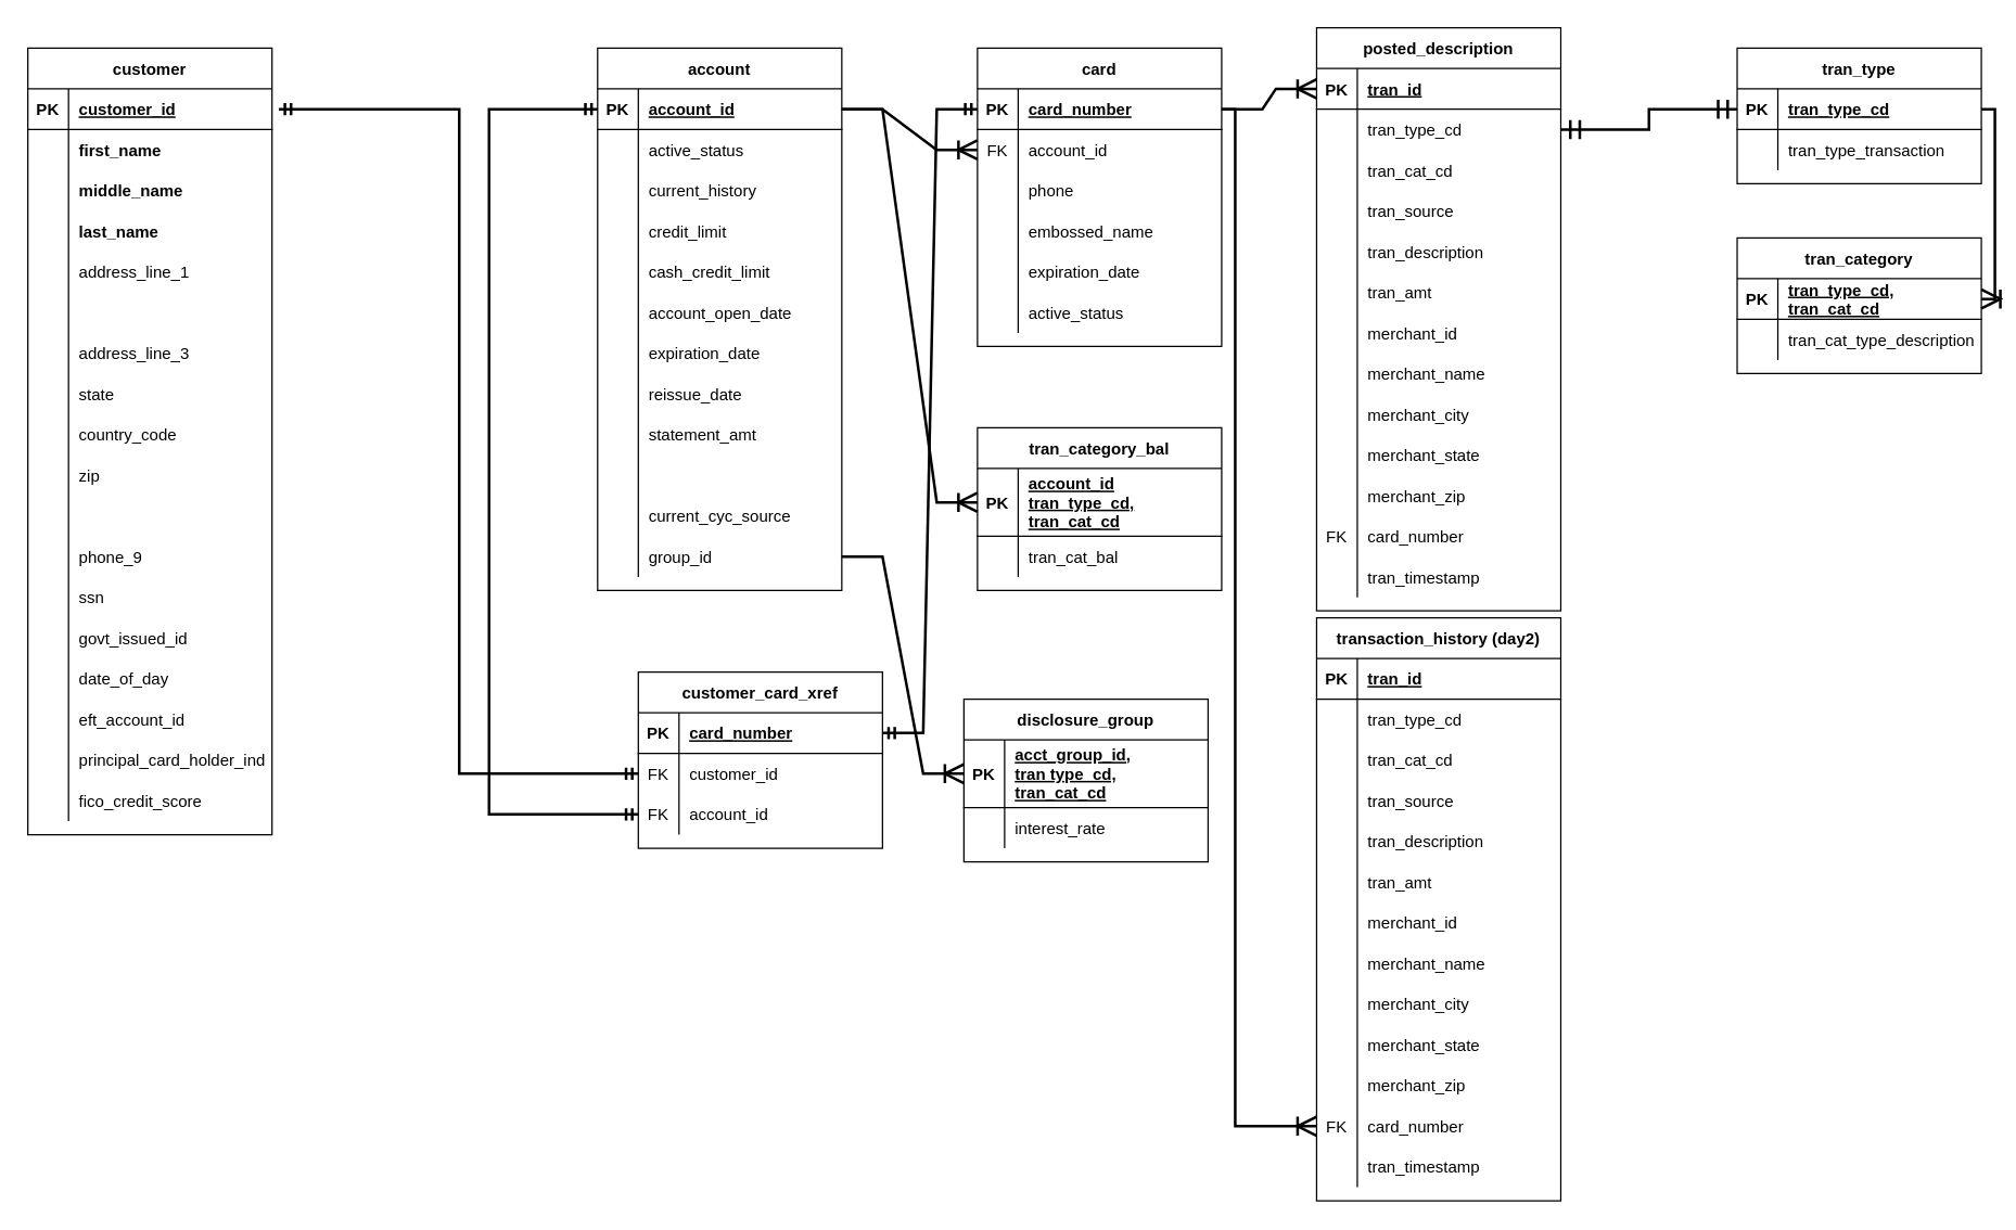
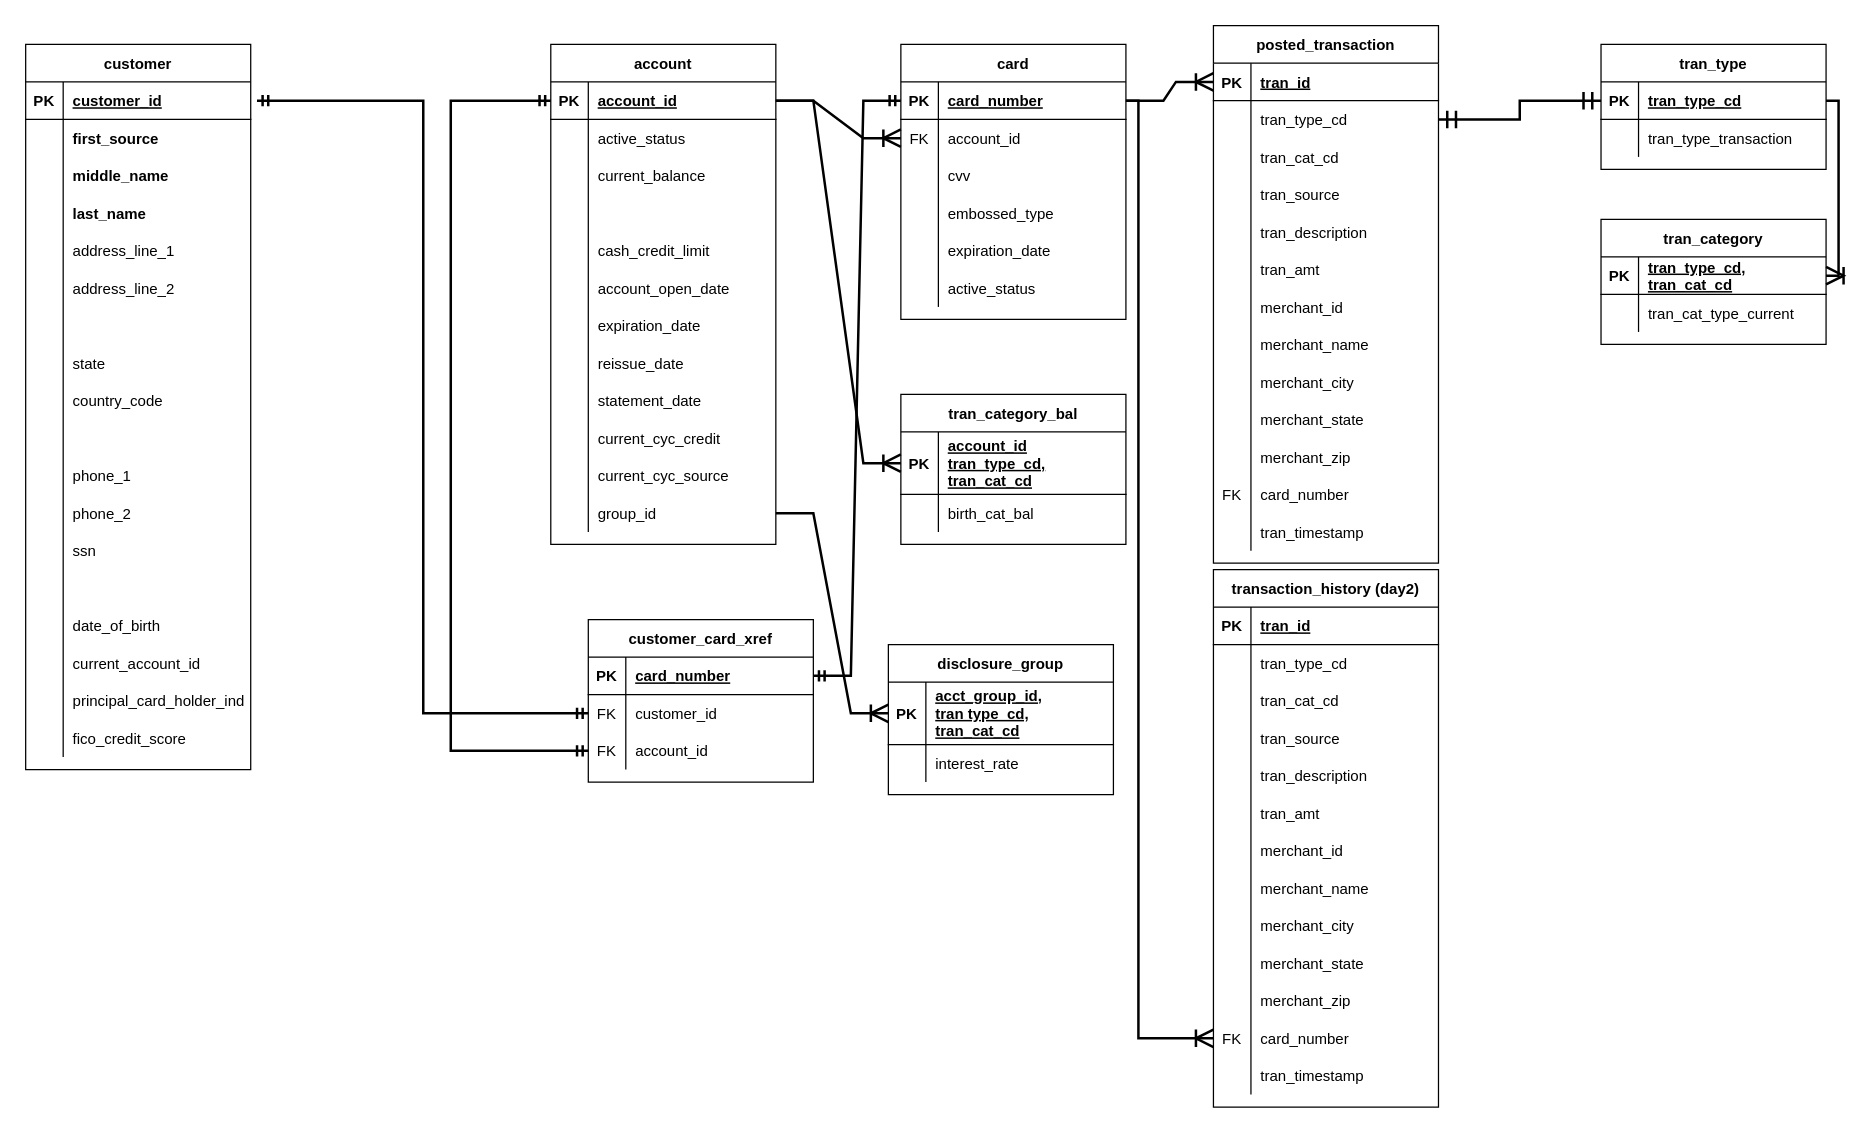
- <mxCell id="201" value="posted_description" style="shape=table;startSize=30;container=1;collapsible=1;childLayout=tableLayout;fixedRows=1;rowLines=0;fontStyle=1;align=center;resizeLast=1;" vertex="1" parent="1"><mxGeometry x="970" y="20" width="180" height="430" as="geometry" /></mxCell>
+ <mxCell id="201" value="posted_transaction" style="shape=table;startSize=30;container=1;collapsible=1;childLayout=tableLayout;fixedRows=1;rowLines=0;fontStyle=1;align=center;resizeLast=1;" vertex="1" parent="1"><mxGeometry x="970" y="20" width="180" height="430" as="geometry" /></mxCell>
- <mxCell id="27" value="first_name" style="shape=partialRectangle;connectable=0;fillColor=none;top=0;left=0;bottom=0;right=0;align=left;spacingLeft=6;overflow=hidden;fontStyle=1" parent="25" vertex="1"><mxGeometry x="30" width="150" height="30" as="geometry"><mxRectangle width="150" height="30" as="alternateBounds" /></mxGeometry></mxCell>
+ <mxCell id="27" value="first_source" style="shape=partialRectangle;connectable=0;fillColor=none;top=0;left=0;bottom=0;right=0;align=left;spacingLeft=6;overflow=hidden;fontStyle=1" parent="25" vertex="1"><mxGeometry x="30" width="150" height="30" as="geometry"><mxRectangle width="150" height="30" as="alternateBounds" /></mxGeometry></mxCell>
- <mxCell id="85" value="current_history" style="shape=partialRectangle;connectable=0;fillColor=none;top=0;left=0;bottom=0;right=0;align=left;spacingLeft=6;overflow=hidden;" parent="83" vertex="1"><mxGeometry x="30" width="150" height="30" as="geometry"><mxRectangle width="150" height="30" as="alternateBounds" /></mxGeometry></mxCell>
+ <mxCell id="85" value="current_balance" style="shape=partialRectangle;connectable=0;fillColor=none;top=0;left=0;bottom=0;right=0;align=left;spacingLeft=6;overflow=hidden;" parent="83" vertex="1"><mxGeometry x="30" width="150" height="30" as="geometry"><mxRectangle width="150" height="30" as="alternateBounds" /></mxGeometry></mxCell>
- <mxCell id="11" value="phone" style="shape=partialRectangle;connectable=0;fillColor=none;top=0;left=0;bottom=0;right=0;align=left;spacingLeft=6;overflow=hidden;" parent="9" vertex="1"><mxGeometry x="30" width="150" height="30" as="geometry"><mxRectangle width="150" height="30" as="alternateBounds" /></mxGeometry></mxCell>
+ <mxCell id="11" value="cvv" style="shape=partialRectangle;connectable=0;fillColor=none;top=0;left=0;bottom=0;right=0;align=left;spacingLeft=6;overflow=hidden;" parent="9" vertex="1"><mxGeometry x="30" width="150" height="30" as="geometry"><mxRectangle width="150" height="30" as="alternateBounds" /></mxGeometry></mxCell>
- <mxCell id="88" value="credit_limit" style="shape=partialRectangle;connectable=0;fillColor=none;top=0;left=0;bottom=0;right=0;align=left;spacingLeft=6;overflow=hidden;" parent="86" vertex="1"><mxGeometry x="30" width="150" height="30" as="geometry"><mxRectangle width="150" height="30" as="alternateBounds" /></mxGeometry></mxCell>
- <mxCell id="14" value="embossed_name" style="shape=partialRectangle;connectable=0;fillColor=none;top=0;left=0;bottom=0;right=0;align=left;spacingLeft=6;overflow=hidden;" parent="12" vertex="1"><mxGeometry x="30" width="150" height="30" as="geometry"><mxRectangle width="150" height="30" as="alternateBounds" /></mxGeometry></mxCell>
+ <mxCell id="14" value="embossed_type" style="shape=partialRectangle;connectable=0;fillColor=none;top=0;left=0;bottom=0;right=0;align=left;spacingLeft=6;overflow=hidden;" parent="12" vertex="1"><mxGeometry x="30" width="150" height="30" as="geometry"><mxRectangle width="150" height="30" as="alternateBounds" /></mxGeometry></mxCell>
+ <mxCell id="39" value="address_line_2" style="shape=partialRectangle;connectable=0;fillColor=none;top=0;left=0;bottom=0;right=0;align=left;spacingLeft=6;overflow=hidden;" parent="37" vertex="1"><mxGeometry x="30" width="150" height="30" as="geometry"><mxRectangle width="150" height="30" as="alternateBounds" /></mxGeometry></mxCell>
- <mxCell id="128" value="tran_cat_type_description" style="shape=partialRectangle;connectable=0;fillColor=none;top=0;left=0;bottom=0;right=0;align=left;spacingLeft=6;overflow=hidden;" parent="126" vertex="1"><mxGeometry x="30" width="150" height="30" as="geometry"><mxRectangle width="150" height="30" as="alternateBounds" /></mxGeometry></mxCell>
+ <mxCell id="128" value="tran_cat_type_current" style="shape=partialRectangle;connectable=0;fillColor=none;top=0;left=0;bottom=0;right=0;align=left;spacingLeft=6;overflow=hidden;" parent="126" vertex="1"><mxGeometry x="30" width="150" height="30" as="geometry"><mxRectangle width="150" height="30" as="alternateBounds" /></mxGeometry></mxCell>
- <mxCell id="42" value="address_line_3" style="shape=partialRectangle;connectable=0;fillColor=none;top=0;left=0;bottom=0;right=0;align=left;spacingLeft=6;overflow=hidden;" parent="40" vertex="1"><mxGeometry x="30" width="150" height="30" as="geometry"><mxRectangle width="150" height="30" as="alternateBounds" /></mxGeometry></mxCell>
- <mxCell id="103" value="statement_amt" style="shape=partialRectangle;connectable=0;fillColor=none;top=0;left=0;bottom=0;right=0;align=left;spacingLeft=6;overflow=hidden;" parent="101" vertex="1"><mxGeometry x="30" width="150" height="30" as="geometry"><mxRectangle width="150" height="30" as="alternateBounds" /></mxGeometry></mxCell>
+ <mxCell id="103" value="statement_date" style="shape=partialRectangle;connectable=0;fillColor=none;top=0;left=0;bottom=0;right=0;align=left;spacingLeft=6;overflow=hidden;" parent="101" vertex="1"><mxGeometry x="30" width="150" height="30" as="geometry"><mxRectangle width="150" height="30" as="alternateBounds" /></mxGeometry></mxCell>
- <mxCell id="51" value="zip" style="shape=partialRectangle;connectable=0;fillColor=none;top=0;left=0;bottom=0;right=0;align=left;spacingLeft=6;overflow=hidden;" parent="49" vertex="1"><mxGeometry x="30" width="150" height="30" as="geometry"><mxRectangle width="150" height="30" as="alternateBounds" /></mxGeometry></mxCell>
+ <mxCell id="106" value="current_cyc_credit" style="shape=partialRectangle;connectable=0;fillColor=none;top=0;left=0;bottom=0;right=0;align=left;spacingLeft=6;overflow=hidden;" parent="104" vertex="1"><mxGeometry x="30" width="150" height="30" as="geometry"><mxRectangle width="150" height="30" as="alternateBounds" /></mxGeometry></mxCell>
+ <mxCell id="54" value="phone_1" style="shape=partialRectangle;connectable=0;fillColor=none;top=0;left=0;bottom=0;right=0;align=left;spacingLeft=6;overflow=hidden;" parent="52" vertex="1"><mxGeometry x="30" width="150" height="30" as="geometry"><mxRectangle width="150" height="30" as="alternateBounds" /></mxGeometry></mxCell>
- <mxCell id="57" value="phone_9" style="shape=partialRectangle;connectable=0;fillColor=none;top=0;left=0;bottom=0;right=0;align=left;spacingLeft=6;overflow=hidden;" parent="55" vertex="1"><mxGeometry x="30" width="150" height="30" as="geometry"><mxRectangle width="150" height="30" as="alternateBounds" /></mxGeometry></mxCell>
+ <mxCell id="57" value="phone_2" style="shape=partialRectangle;connectable=0;fillColor=none;top=0;left=0;bottom=0;right=0;align=left;spacingLeft=6;overflow=hidden;" parent="55" vertex="1"><mxGeometry x="30" width="150" height="30" as="geometry"><mxRectangle width="150" height="30" as="alternateBounds" /></mxGeometry></mxCell>
- <mxCell id="145" value="tran_cat_bal" style="shape=partialRectangle;connectable=0;fillColor=none;top=0;left=0;bottom=0;right=0;align=left;spacingLeft=6;overflow=hidden;" parent="143" vertex="1"><mxGeometry x="30" width="150" height="30" as="geometry"><mxRectangle width="150" height="30" as="alternateBounds" /></mxGeometry></mxCell>
+ <mxCell id="145" value="birth_cat_bal" style="shape=partialRectangle;connectable=0;fillColor=none;top=0;left=0;bottom=0;right=0;align=left;spacingLeft=6;overflow=hidden;" parent="143" vertex="1"><mxGeometry x="30" width="150" height="30" as="geometry"><mxRectangle width="150" height="30" as="alternateBounds" /></mxGeometry></mxCell>
- <mxCell id="63" value="govt_issued_id" style="shape=partialRectangle;connectable=0;fillColor=none;top=0;left=0;bottom=0;right=0;align=left;spacingLeft=6;overflow=hidden;" parent="61" vertex="1"><mxGeometry x="30" width="150" height="30" as="geometry"><mxRectangle width="150" height="30" as="alternateBounds" /></mxGeometry></mxCell>
- <mxCell id="66" value="date_of_day" style="shape=partialRectangle;connectable=0;fillColor=none;top=0;left=0;bottom=0;right=0;align=left;spacingLeft=6;overflow=hidden;" parent="64" vertex="1"><mxGeometry x="30" width="150" height="30" as="geometry"><mxRectangle width="150" height="30" as="alternateBounds" /></mxGeometry></mxCell>
+ <mxCell id="66" value="date_of_birth" style="shape=partialRectangle;connectable=0;fillColor=none;top=0;left=0;bottom=0;right=0;align=left;spacingLeft=6;overflow=hidden;" parent="64" vertex="1"><mxGeometry x="30" width="150" height="30" as="geometry"><mxRectangle width="150" height="30" as="alternateBounds" /></mxGeometry></mxCell>
- <mxCell id="69" value="eft_account_id" style="shape=partialRectangle;connectable=0;fillColor=none;top=0;left=0;bottom=0;right=0;align=left;spacingLeft=6;overflow=hidden;" parent="67" vertex="1"><mxGeometry x="30" width="150" height="30" as="geometry"><mxRectangle width="150" height="30" as="alternateBounds" /></mxGeometry></mxCell>
+ <mxCell id="69" value="current_account_id" style="shape=partialRectangle;connectable=0;fillColor=none;top=0;left=0;bottom=0;right=0;align=left;spacingLeft=6;overflow=hidden;" parent="67" vertex="1"><mxGeometry x="30" width="150" height="30" as="geometry"><mxRectangle width="150" height="30" as="alternateBounds" /></mxGeometry></mxCell>
